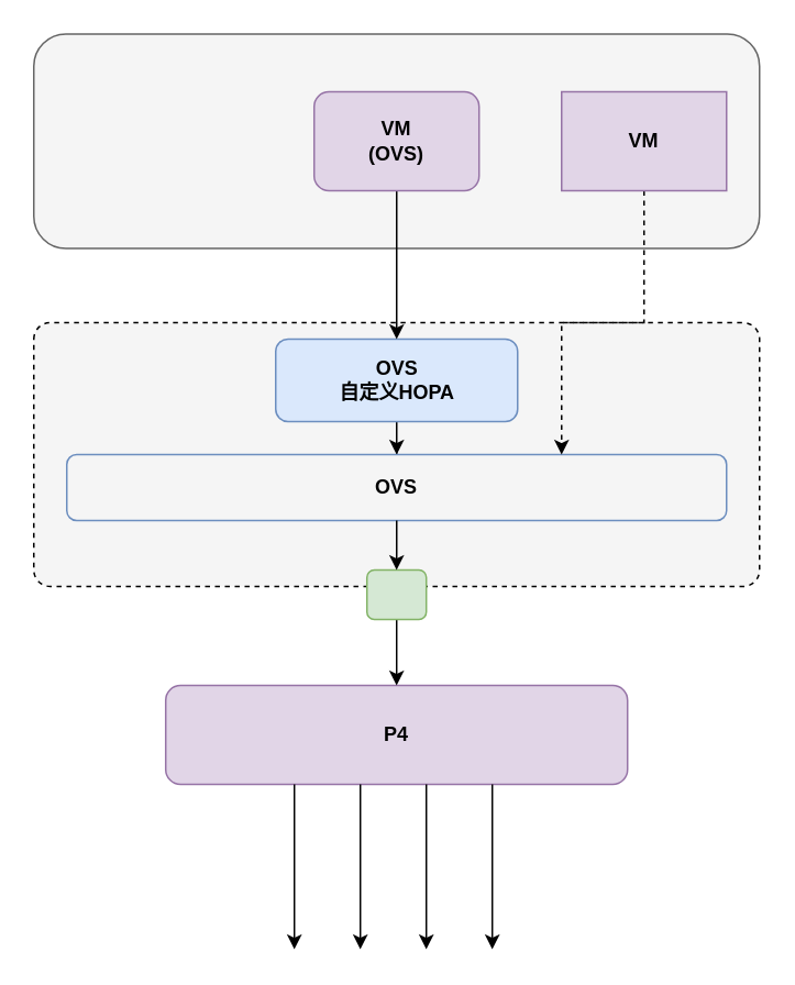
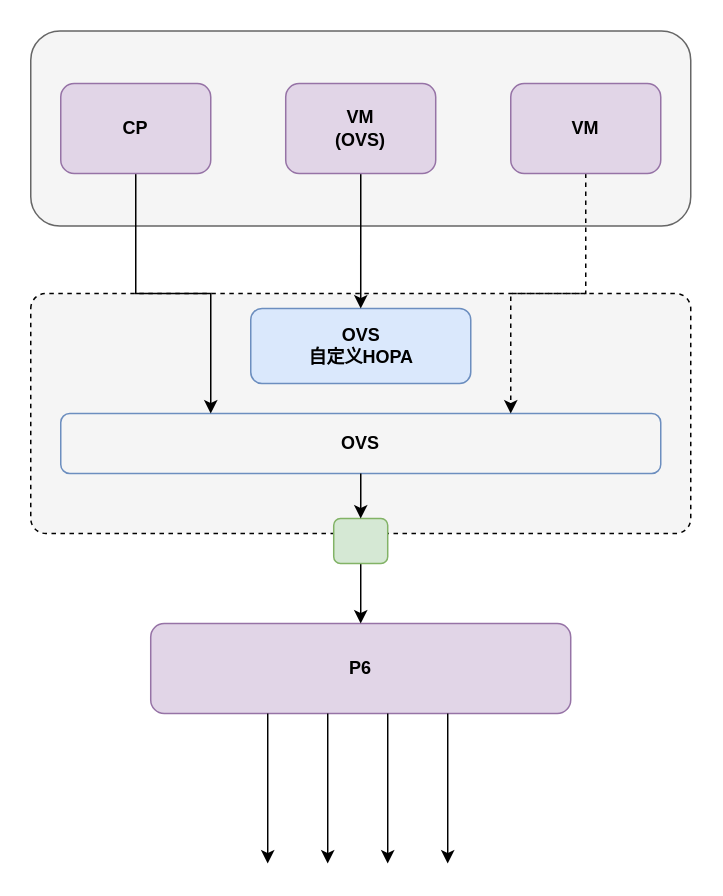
+ <mxCell id="19" value="CP" style="rounded=1;whiteSpace=wrap;html=1;fillColor=#e1d5e7;strokeColor=#9673a6;fontSize=12;fontStyle=1" parent="1" vertex="1"><mxGeometry x="40" y="55" width="100" height="60" as="geometry" /></mxCell>
- <mxCell id="11" value="VM" style="whiteSpace=wrap;html=1;fillColor=#e1d5e7;strokeColor=#9673a6;fontSize=12;fontStyle=1;rounded=0;" parent="1" vertex="1"><mxGeometry x="340" y="55" width="100" height="60" as="geometry" /></mxCell>
+ <mxCell id="11" value="VM" style="rounded=1;whiteSpace=wrap;html=1;fillColor=#e1d5e7;strokeColor=#9673a6;fontSize=12;fontStyle=1" parent="1" vertex="1"><mxGeometry x="340" y="55" width="100" height="60" as="geometry" /></mxCell>
+ <mxCell id="18" style="edgeStyle=orthogonalEdgeStyle;rounded=0;orthogonalLoop=1;jettySize=auto;html=1;exitX=0.5;exitY=1;exitDx=0;exitDy=0;entryX=0.25;entryY=0;entryDx=0;entryDy=0;" edge="1" parent="1" source="19" target="6"><mxGeometry relative="1" as="geometry" /></mxCell>
- <mxCell id="4" style="edgeStyle=orthogonalEdgeStyle;rounded=0;orthogonalLoop=1;jettySize=auto;html=1;exitX=0.5;exitY=1;exitDx=0;exitDy=0;" edge="1" parent="3" source="5" target="6"><mxGeometry relative="1" as="geometry" /></mxCell>
- <mxCell id="7" value="P4" style="rounded=1;whiteSpace=wrap;html=1;fillColor=#e1d5e7;strokeColor=#9673a6;fontSize=12;fontStyle=1" parent="1" vertex="1"><mxGeometry x="99.98" y="415" width="280" height="60" as="geometry" /></mxCell>
+ <mxCell id="7" value="P6" style="rounded=1;whiteSpace=wrap;html=1;fillColor=#e1d5e7;strokeColor=#9673a6;fontSize=12;fontStyle=1" parent="1" vertex="1"><mxGeometry x="99.98" y="415" width="280" height="60" as="geometry" /></mxCell>
